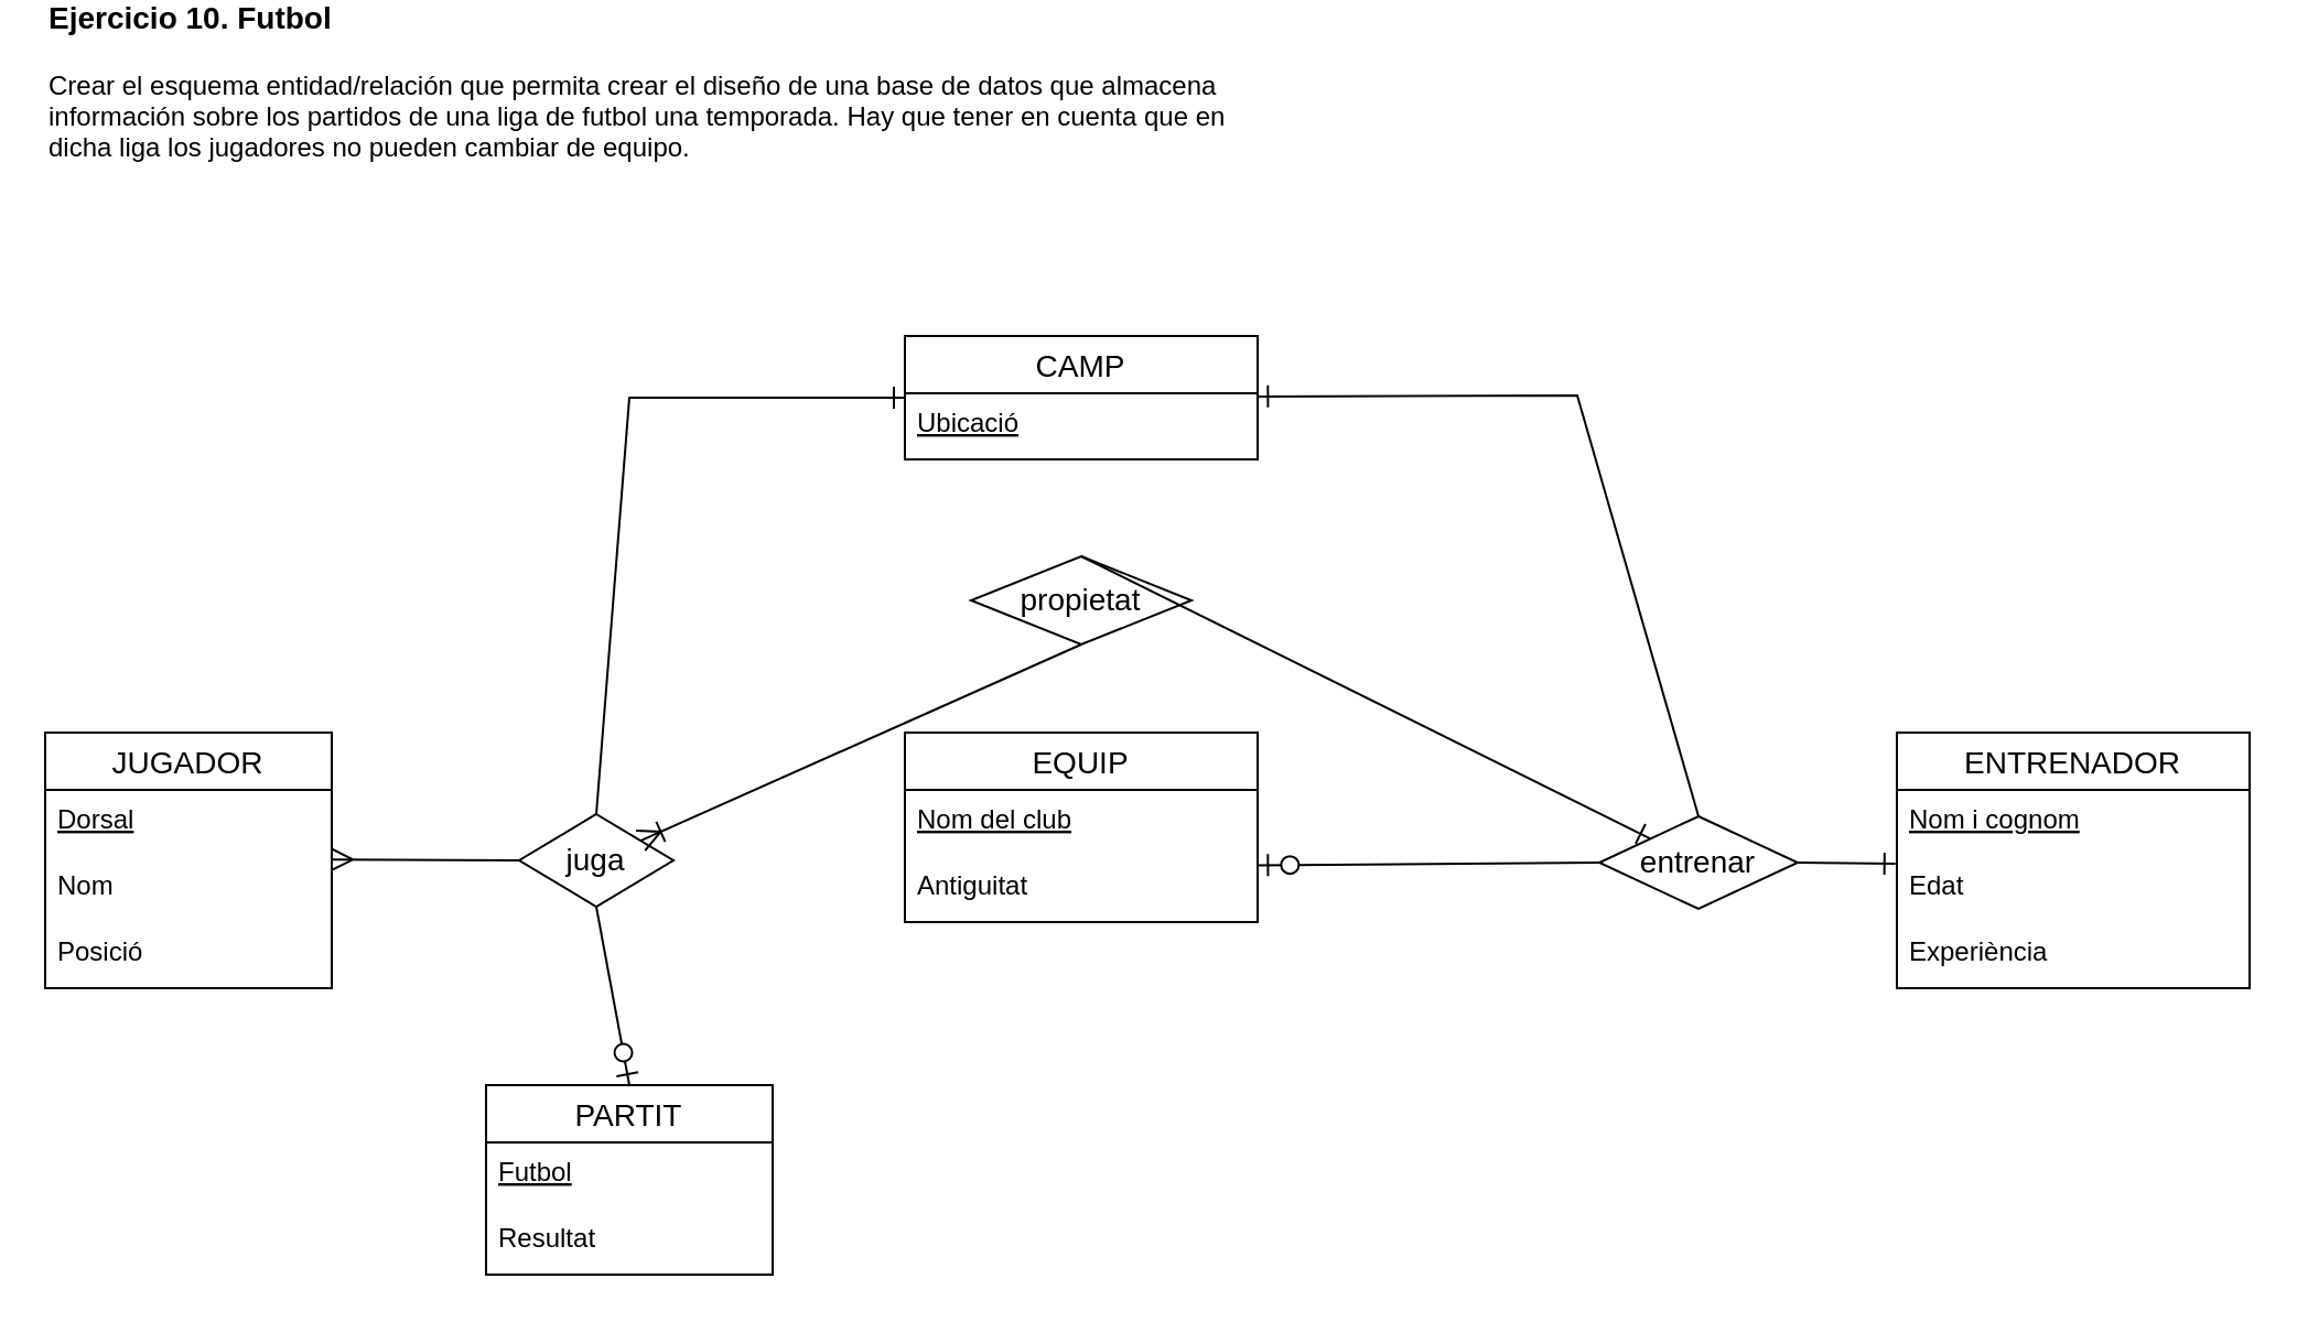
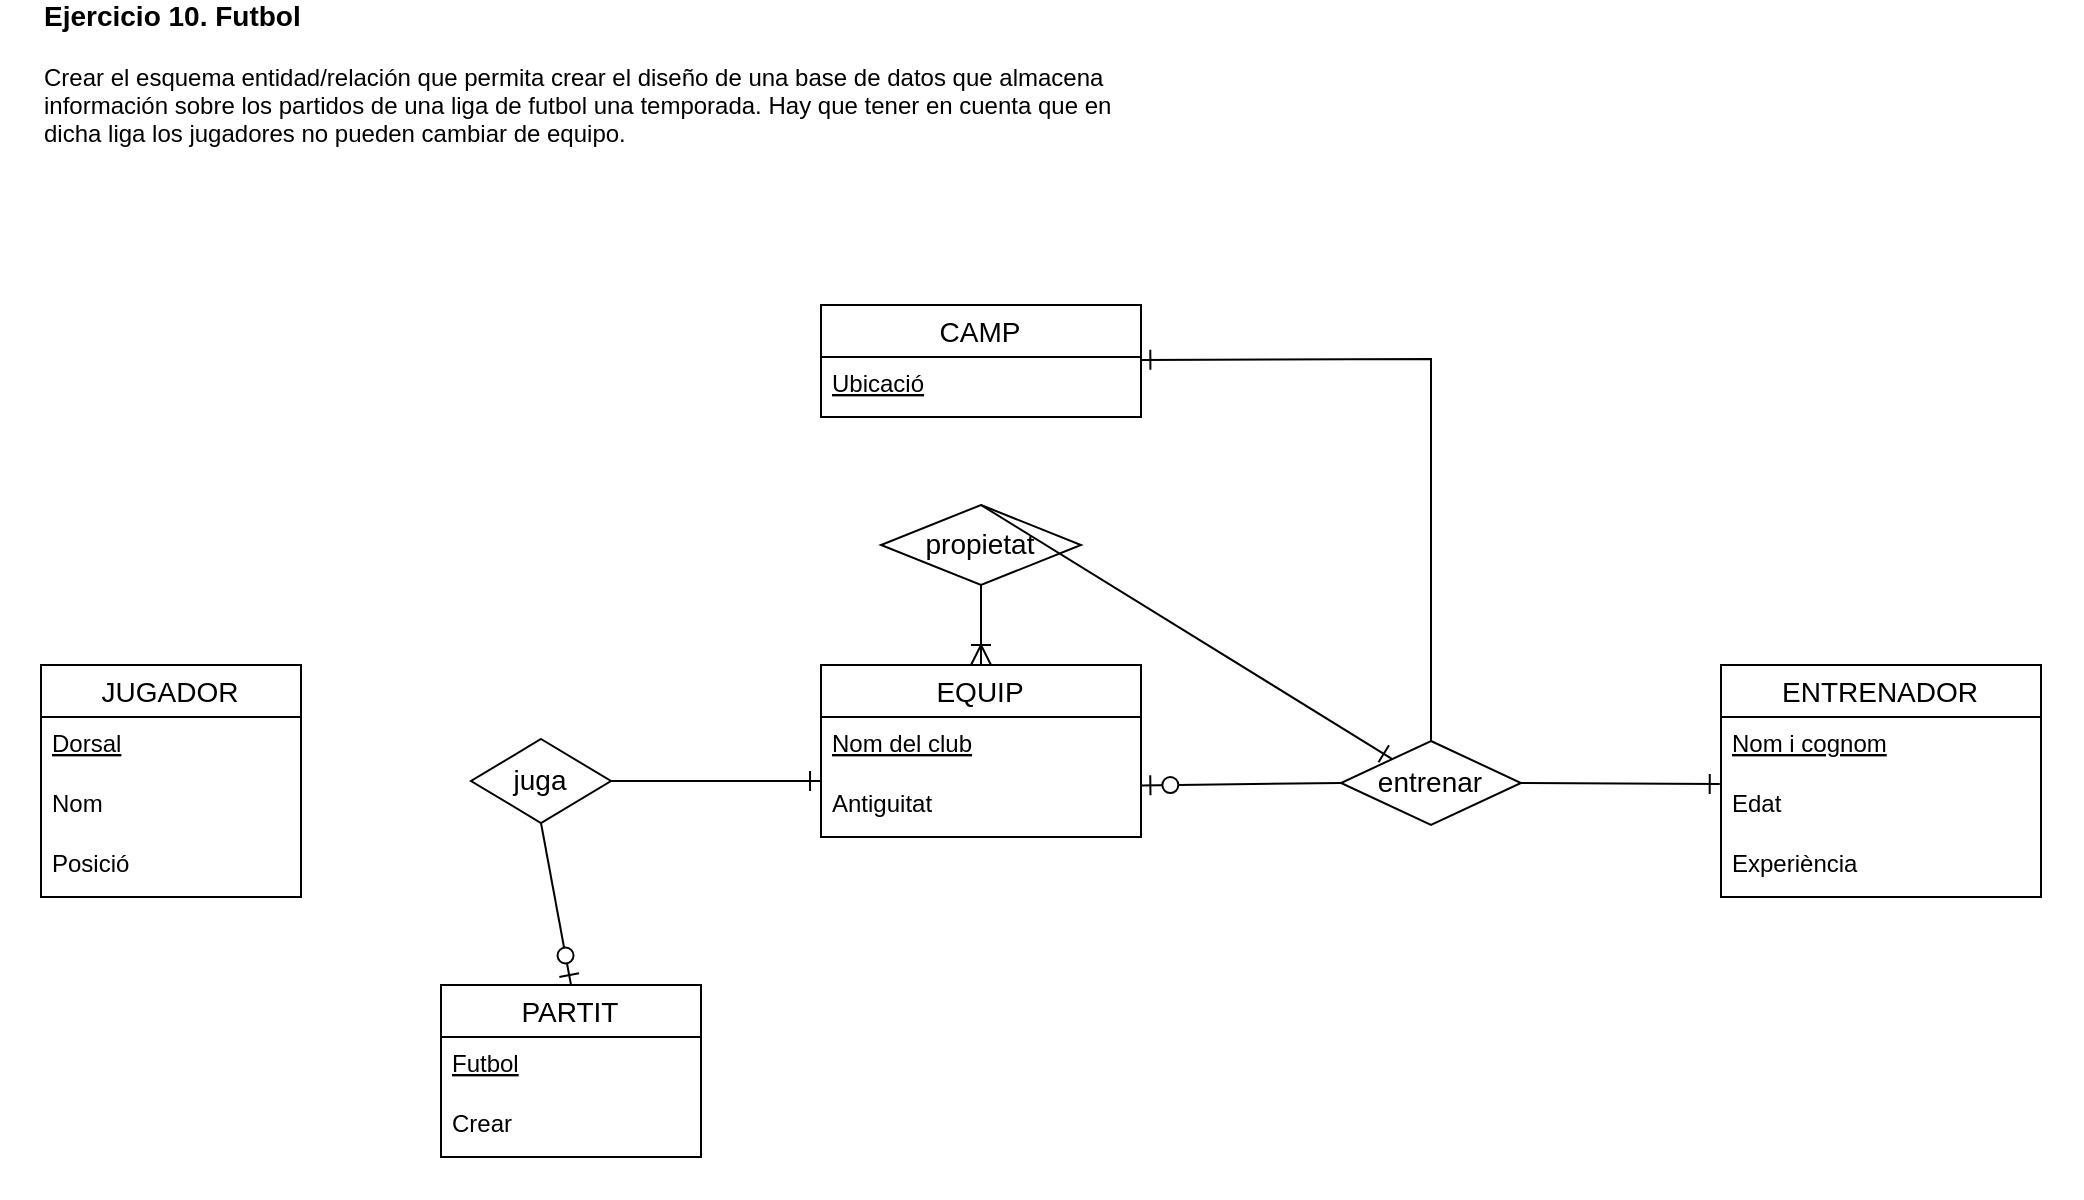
- <mxCell id="25" value="" style="fontSize=12;html=1;endArrow=ERone;endFill=1;rounded=0;startSize=8;endSize=8;strokeWidth=1;entryX=0;entryY=0.5;entryDx=0;entryDy=0;exitX=0.5;exitY=0;exitDx=0;exitDy=0;" parent="1" source="7" target="20" edge="1"><mxGeometry width="100" height="100" relative="1" as="geometry"><mxPoint x="340" y="370" as="sourcePoint" /><mxPoint x="440" y="270" as="targetPoint" /><Array as="points"><mxPoint x="285" y="178" /></Array></mxGeometry></mxCell>
- <mxCell id="26" value="" style="fontSize=12;html=1;endArrow=ERoneToMany;rounded=0;startSize=8;endSize=8;strokeWidth=1;exitX=0.5;exitY=1;exitDx=0;exitDy=0;" parent="1" source="8" target="7" edge="1"><mxGeometry width="100" height="100" relative="1" as="geometry"><mxPoint x="430" y="440" as="sourcePoint" /><mxPoint x="530" y="340" as="targetPoint" /></mxGeometry></mxCell>
+ <mxCell id="26" value="" style="fontSize=12;html=1;endArrow=ERoneToMany;rounded=0;startSize=8;endSize=8;strokeWidth=1;entryX=0.5;entryY=0;entryDx=0;entryDy=0;exitX=0.5;exitY=1;exitDx=0;exitDy=0;" parent="1" source="8" target="13" edge="1"><mxGeometry width="100" height="100" relative="1" as="geometry"><mxPoint x="430" y="440" as="sourcePoint" /><mxPoint x="530" y="340" as="targetPoint" /></mxGeometry></mxCell>
- <mxCell id="22" value="" style="fontSize=12;html=1;endArrow=ERmany;rounded=0;exitX=0;exitY=0.5;exitDx=0;exitDy=0;entryX=0.997;entryY=0.053;entryDx=0;entryDy=0;entryPerimeter=0;strokeWidth=1;endSize=8;startSize=8;endFill=0;" parent="1" source="7" target="5" edge="1"><mxGeometry width="100" height="100" relative="1" as="geometry"><mxPoint x="500" y="480" as="sourcePoint" /><mxPoint x="220" y="430" as="targetPoint" /></mxGeometry></mxCell>
+ <mxCell id="24" value="" style="fontSize=12;html=1;endArrow=ERone;rounded=0;startSize=8;endSize=8;strokeWidth=1;exitX=1;exitY=0.5;exitDx=0;exitDy=0;entryX=-0.003;entryY=0.067;entryDx=0;entryDy=0;entryPerimeter=0;endFill=0;" parent="1" source="7" target="15" edge="1"><mxGeometry width="100" height="100" relative="1" as="geometry"><mxPoint x="390" y="490" as="sourcePoint" /><mxPoint x="450" y="390" as="targetPoint" /></mxGeometry></mxCell>
- <mxCell id="9" value="entrenar" style="shape=rhombus;perimeter=rhombusPerimeter;whiteSpace=wrap;html=1;align=center;fontSize=14;" parent="1" vertex="1"><mxGeometry x="725" y="368" width="90" height="42" as="geometry" /></mxCell>
+ <mxCell id="9" value="entrenar" style="shape=rhombus;perimeter=rhombusPerimeter;whiteSpace=wrap;html=1;align=center;fontSize=14;" parent="1" vertex="1"><mxGeometry x="670" y="368" width="90" height="42" as="geometry" /></mxCell>
- <mxCell id="12" value="Resultat" style="text;strokeColor=none;fillColor=none;spacingLeft=4;spacingRight=4;overflow=hidden;rotatable=0;points=[[0,0.5],[1,0.5]];portConstraint=eastwest;fontSize=12;fontStyle=0" parent="10" vertex="1"><mxGeometry y="56" width="130" height="30" as="geometry" /></mxCell>
+ <mxCell id="12" value="Crear" style="text;strokeColor=none;fillColor=none;spacingLeft=4;spacingRight=4;overflow=hidden;rotatable=0;points=[[0,0.5],[1,0.5]];portConstraint=eastwest;fontSize=12;fontStyle=0" parent="10" vertex="1"><mxGeometry y="56" width="130" height="30" as="geometry" /></mxCell>
